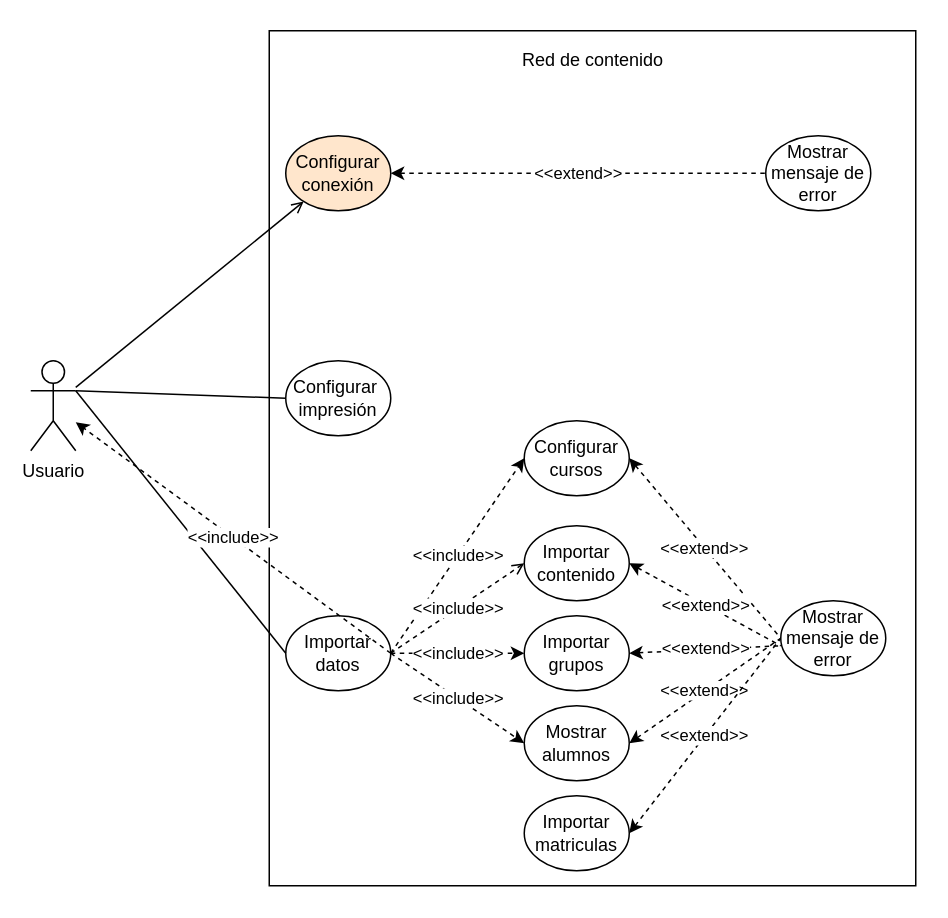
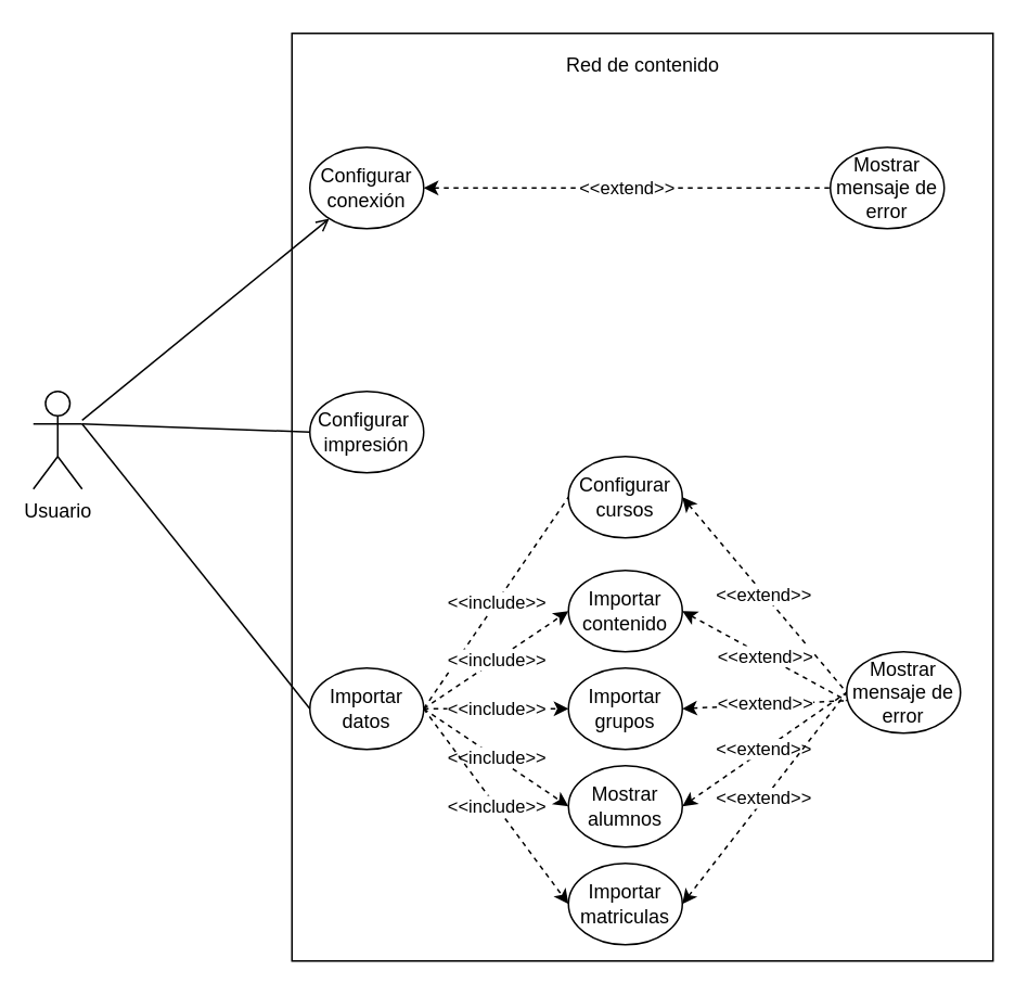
- <mxCell id="5" value="Configurar conexión" style="ellipse;whiteSpace=wrap;html=1;fillColor=#ffe6cc;" vertex="1" parent="1"><mxGeometry x="190" y="90" width="70" height="50" as="geometry" /></mxCell>
+ <mxCell id="5" value="Configurar conexión" style="ellipse;whiteSpace=wrap;html=1;" vertex="1" parent="1"><mxGeometry x="190" y="90" width="70" height="50" as="geometry" /></mxCell>
- <mxCell id="18" value="&amp;lt;&amp;lt;include&amp;gt;&amp;gt;" style="endArrow=classic;dashed=1;html=1;exitX=1;exitY=0.5;exitDx=0;exitDy=0;entryX=0;entryY=0.5;entryDx=0;entryDy=0;endFill=1;" edge="1" parent="1" source="8" target="9"><mxGeometry width="50" height="50" relative="1" as="geometry"><mxPoint x="257.97" y="282" as="sourcePoint" /><mxPoint x="323.99" y="316" as="targetPoint" /></mxGeometry></mxCell>
+ <mxCell id="18" value="&amp;lt;&amp;lt;include&amp;gt;&amp;gt;" style="endArrow=none;dashed=1;html=1;exitX=1;exitY=0.5;exitDx=0;exitDy=0;entryX=0;entryY=0.5;entryDx=0;entryDy=0;endFill=1;" edge="1" parent="1" source="8" target="9"><mxGeometry width="50" height="50" relative="1" as="geometry"><mxPoint x="257.97" y="282" as="sourcePoint" /><mxPoint x="323.99" y="316" as="targetPoint" /></mxGeometry></mxCell>
- <mxCell id="19" value="&amp;lt;&amp;lt;include&amp;gt;&amp;gt;" style="endArrow=open;dashed=1;html=1;exitX=1;exitY=0.5;exitDx=0;exitDy=0;entryX=0;entryY=0.5;entryDx=0;entryDy=0;endFill=1;" edge="1" parent="1" source="8" target="10"><mxGeometry width="50" height="50" relative="1" as="geometry"><mxPoint x="270" y="455" as="sourcePoint" /><mxPoint x="350" y="335" as="targetPoint" /></mxGeometry></mxCell>
+ <mxCell id="19" value="&amp;lt;&amp;lt;include&amp;gt;&amp;gt;" style="endArrow=classic;dashed=1;html=1;exitX=1;exitY=0.5;exitDx=0;exitDy=0;entryX=0;entryY=0.5;entryDx=0;entryDy=0;endFill=1;" edge="1" parent="1" source="8" target="10"><mxGeometry width="50" height="50" relative="1" as="geometry"><mxPoint x="270" y="455" as="sourcePoint" /><mxPoint x="350" y="335" as="targetPoint" /></mxGeometry></mxCell>
- <mxCell id="22" value="&amp;lt;&amp;lt;include&amp;gt;&amp;gt;" style="endArrow=classic;dashed=1;html=1;exitX=1;exitY=0.5;exitDx=0;exitDy=0;endFill=1;" edge="1" parent="1" source="8" target="2"><mxGeometry width="50" height="50" relative="1" as="geometry"><mxPoint x="280" y="465" as="sourcePoint" /><mxPoint x="360" y="465" as="targetPoint" /></mxGeometry></mxCell>
+ <mxCell id="22" value="&amp;lt;&amp;lt;include&amp;gt;&amp;gt;" style="endArrow=classic;dashed=1;html=1;exitX=1;exitY=0.5;exitDx=0;exitDy=0;entryX=0;entryY=0.5;entryDx=0;entryDy=0;endFill=1;" edge="1" parent="1" source="8" target="13"><mxGeometry width="50" height="50" relative="1" as="geometry"><mxPoint x="280" y="465" as="sourcePoint" /><mxPoint x="360" y="465" as="targetPoint" /></mxGeometry></mxCell>
